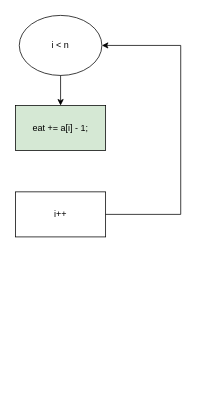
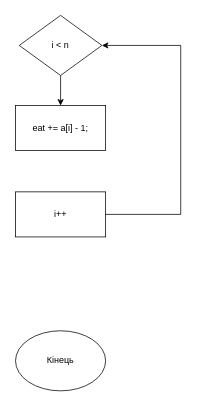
- <mxCell id="2" value="i &amp;lt; n" style="ellipse;whiteSpace=wrap;html=1;" vertex="1" parent="1"><mxGeometry x="25" y="20" width="110" height="80" as="geometry" /></mxCell>
+ <mxCell id="2" value="i &amp;lt; n" style="rhombus;whiteSpace=wrap;html=1;" vertex="1" parent="1"><mxGeometry x="25" y="20" width="110" height="80" as="geometry" /></mxCell>
- <mxCell id="5" value="eat += a[i] - 1;" style="rounded=0;whiteSpace=wrap;html=1;fillColor=#d5e8d4;" vertex="1" parent="1"><mxGeometry x="20" y="140" width="120" height="60" as="geometry" /></mxCell>
+ <mxCell id="5" value="eat += a[i] - 1;" style="rounded=0;whiteSpace=wrap;html=1;" vertex="1" parent="1"><mxGeometry x="20" y="140" width="120" height="60" as="geometry" /></mxCell>
+ <mxCell id="3" value="Кінець" style="ellipse;whiteSpace=wrap;html=1;" vertex="1" parent="1"><mxGeometry x="20" y="440" width="120" height="80" as="geometry" /></mxCell>
